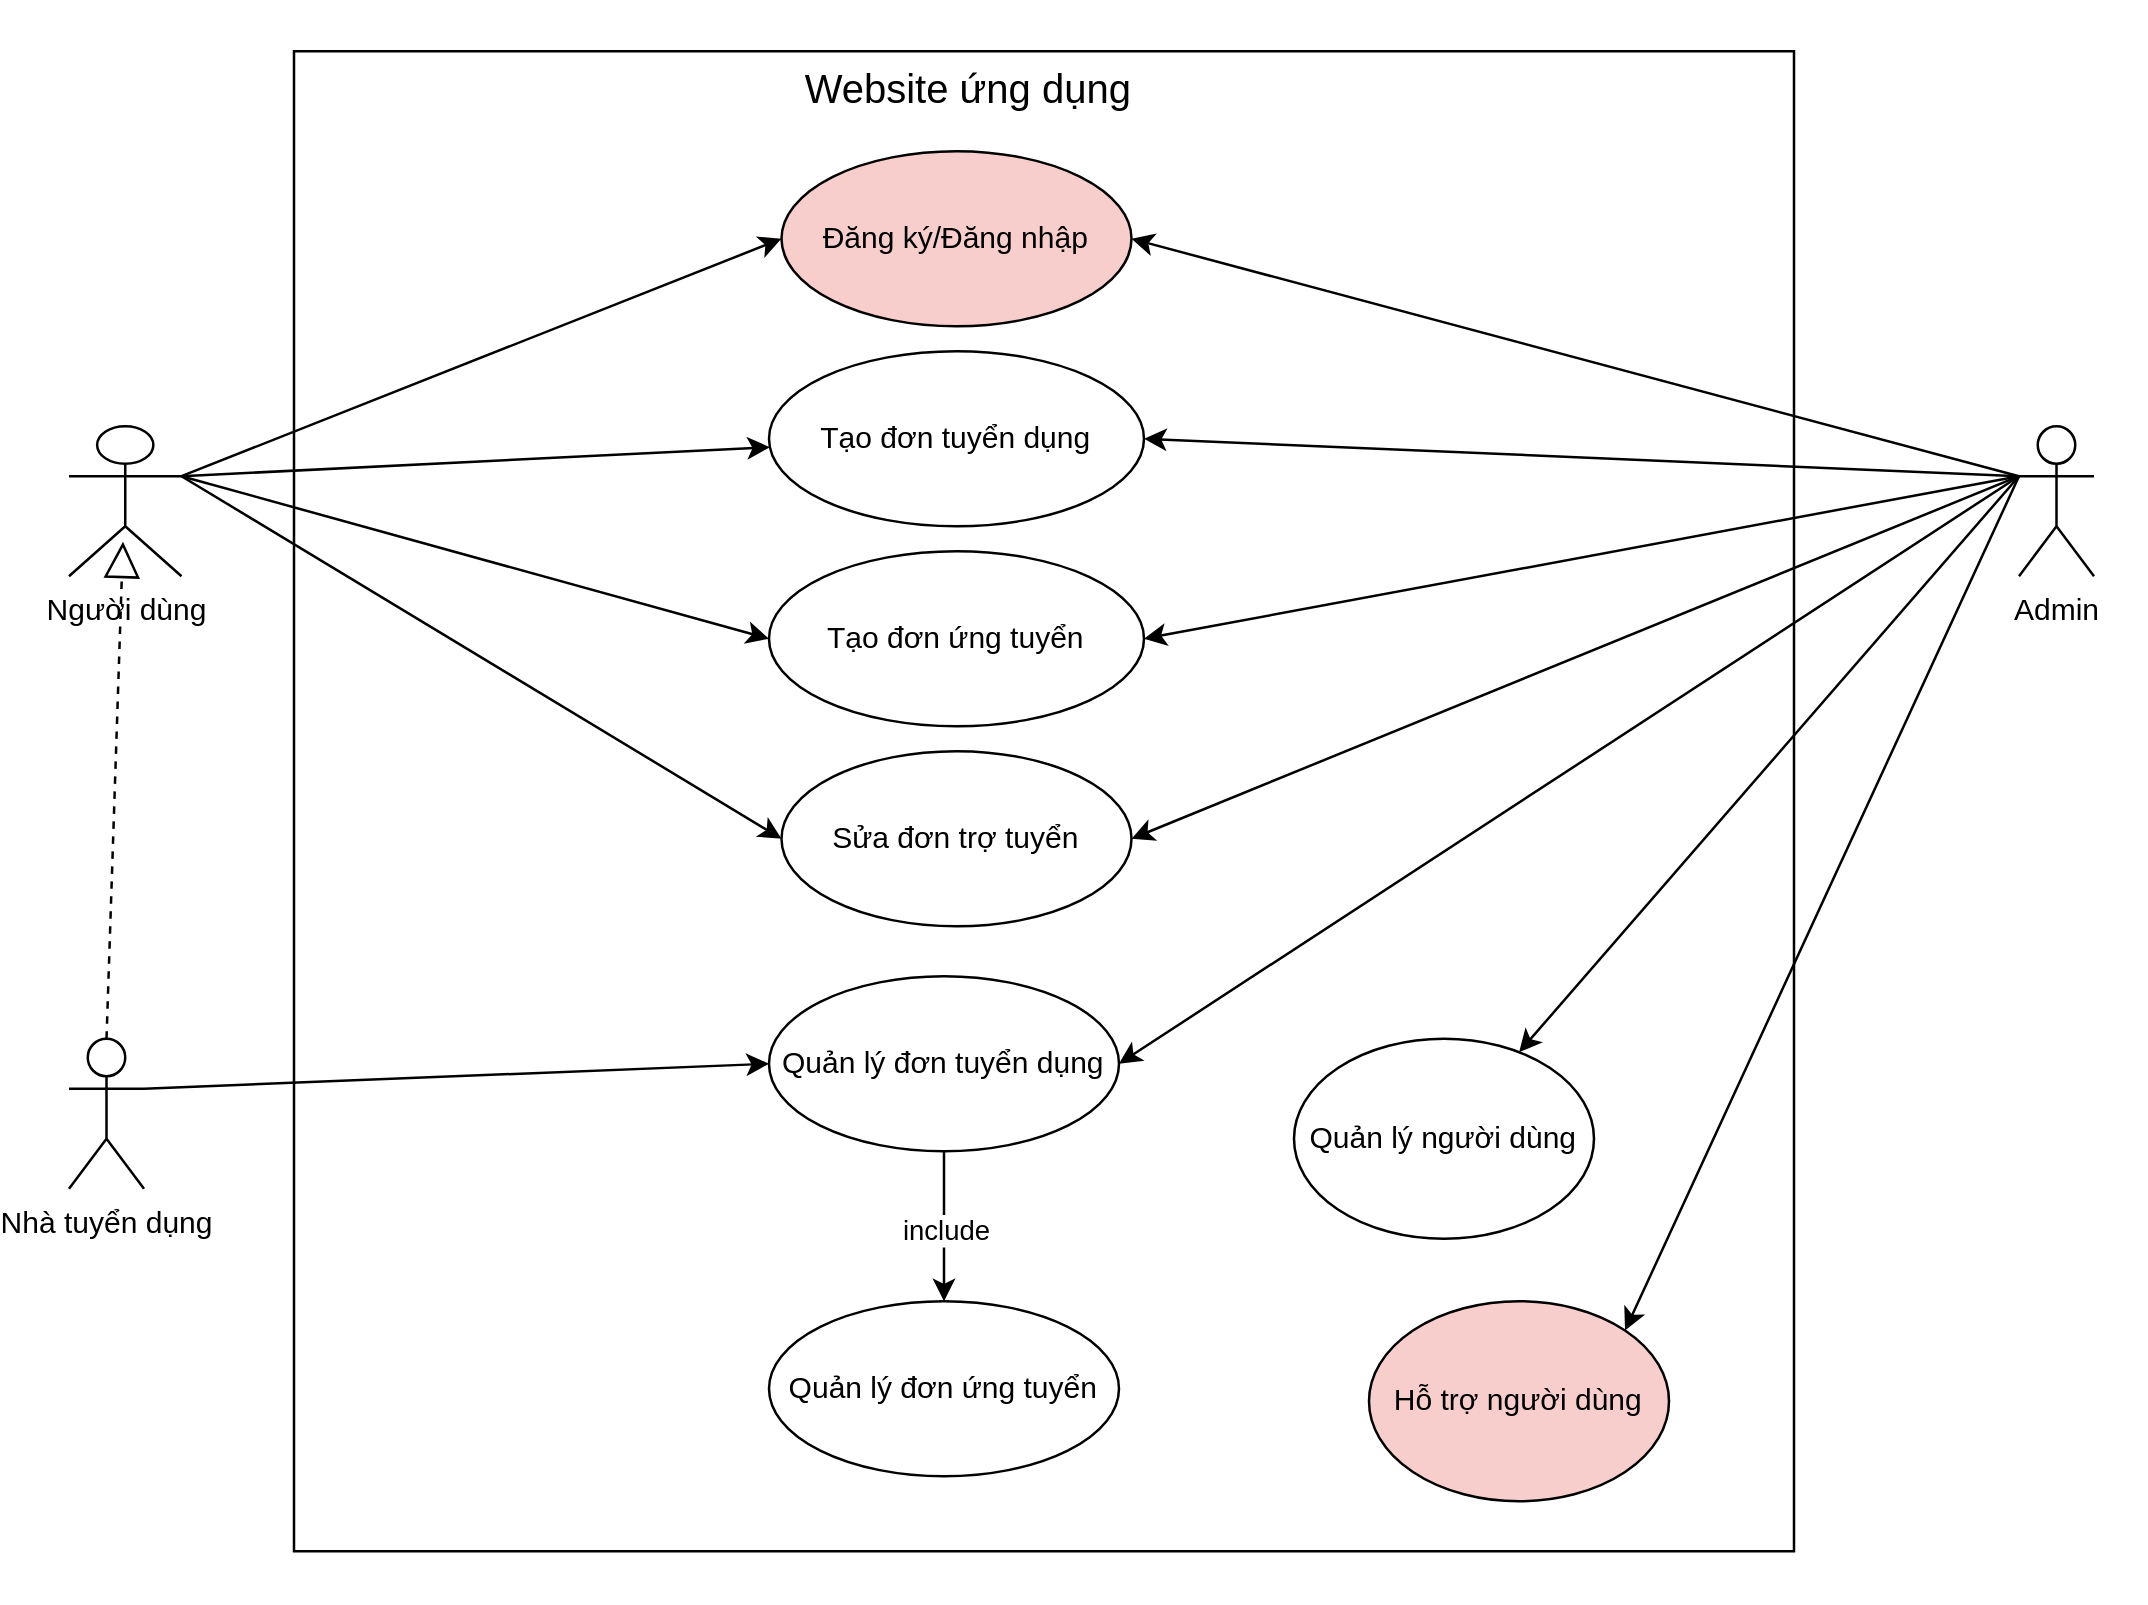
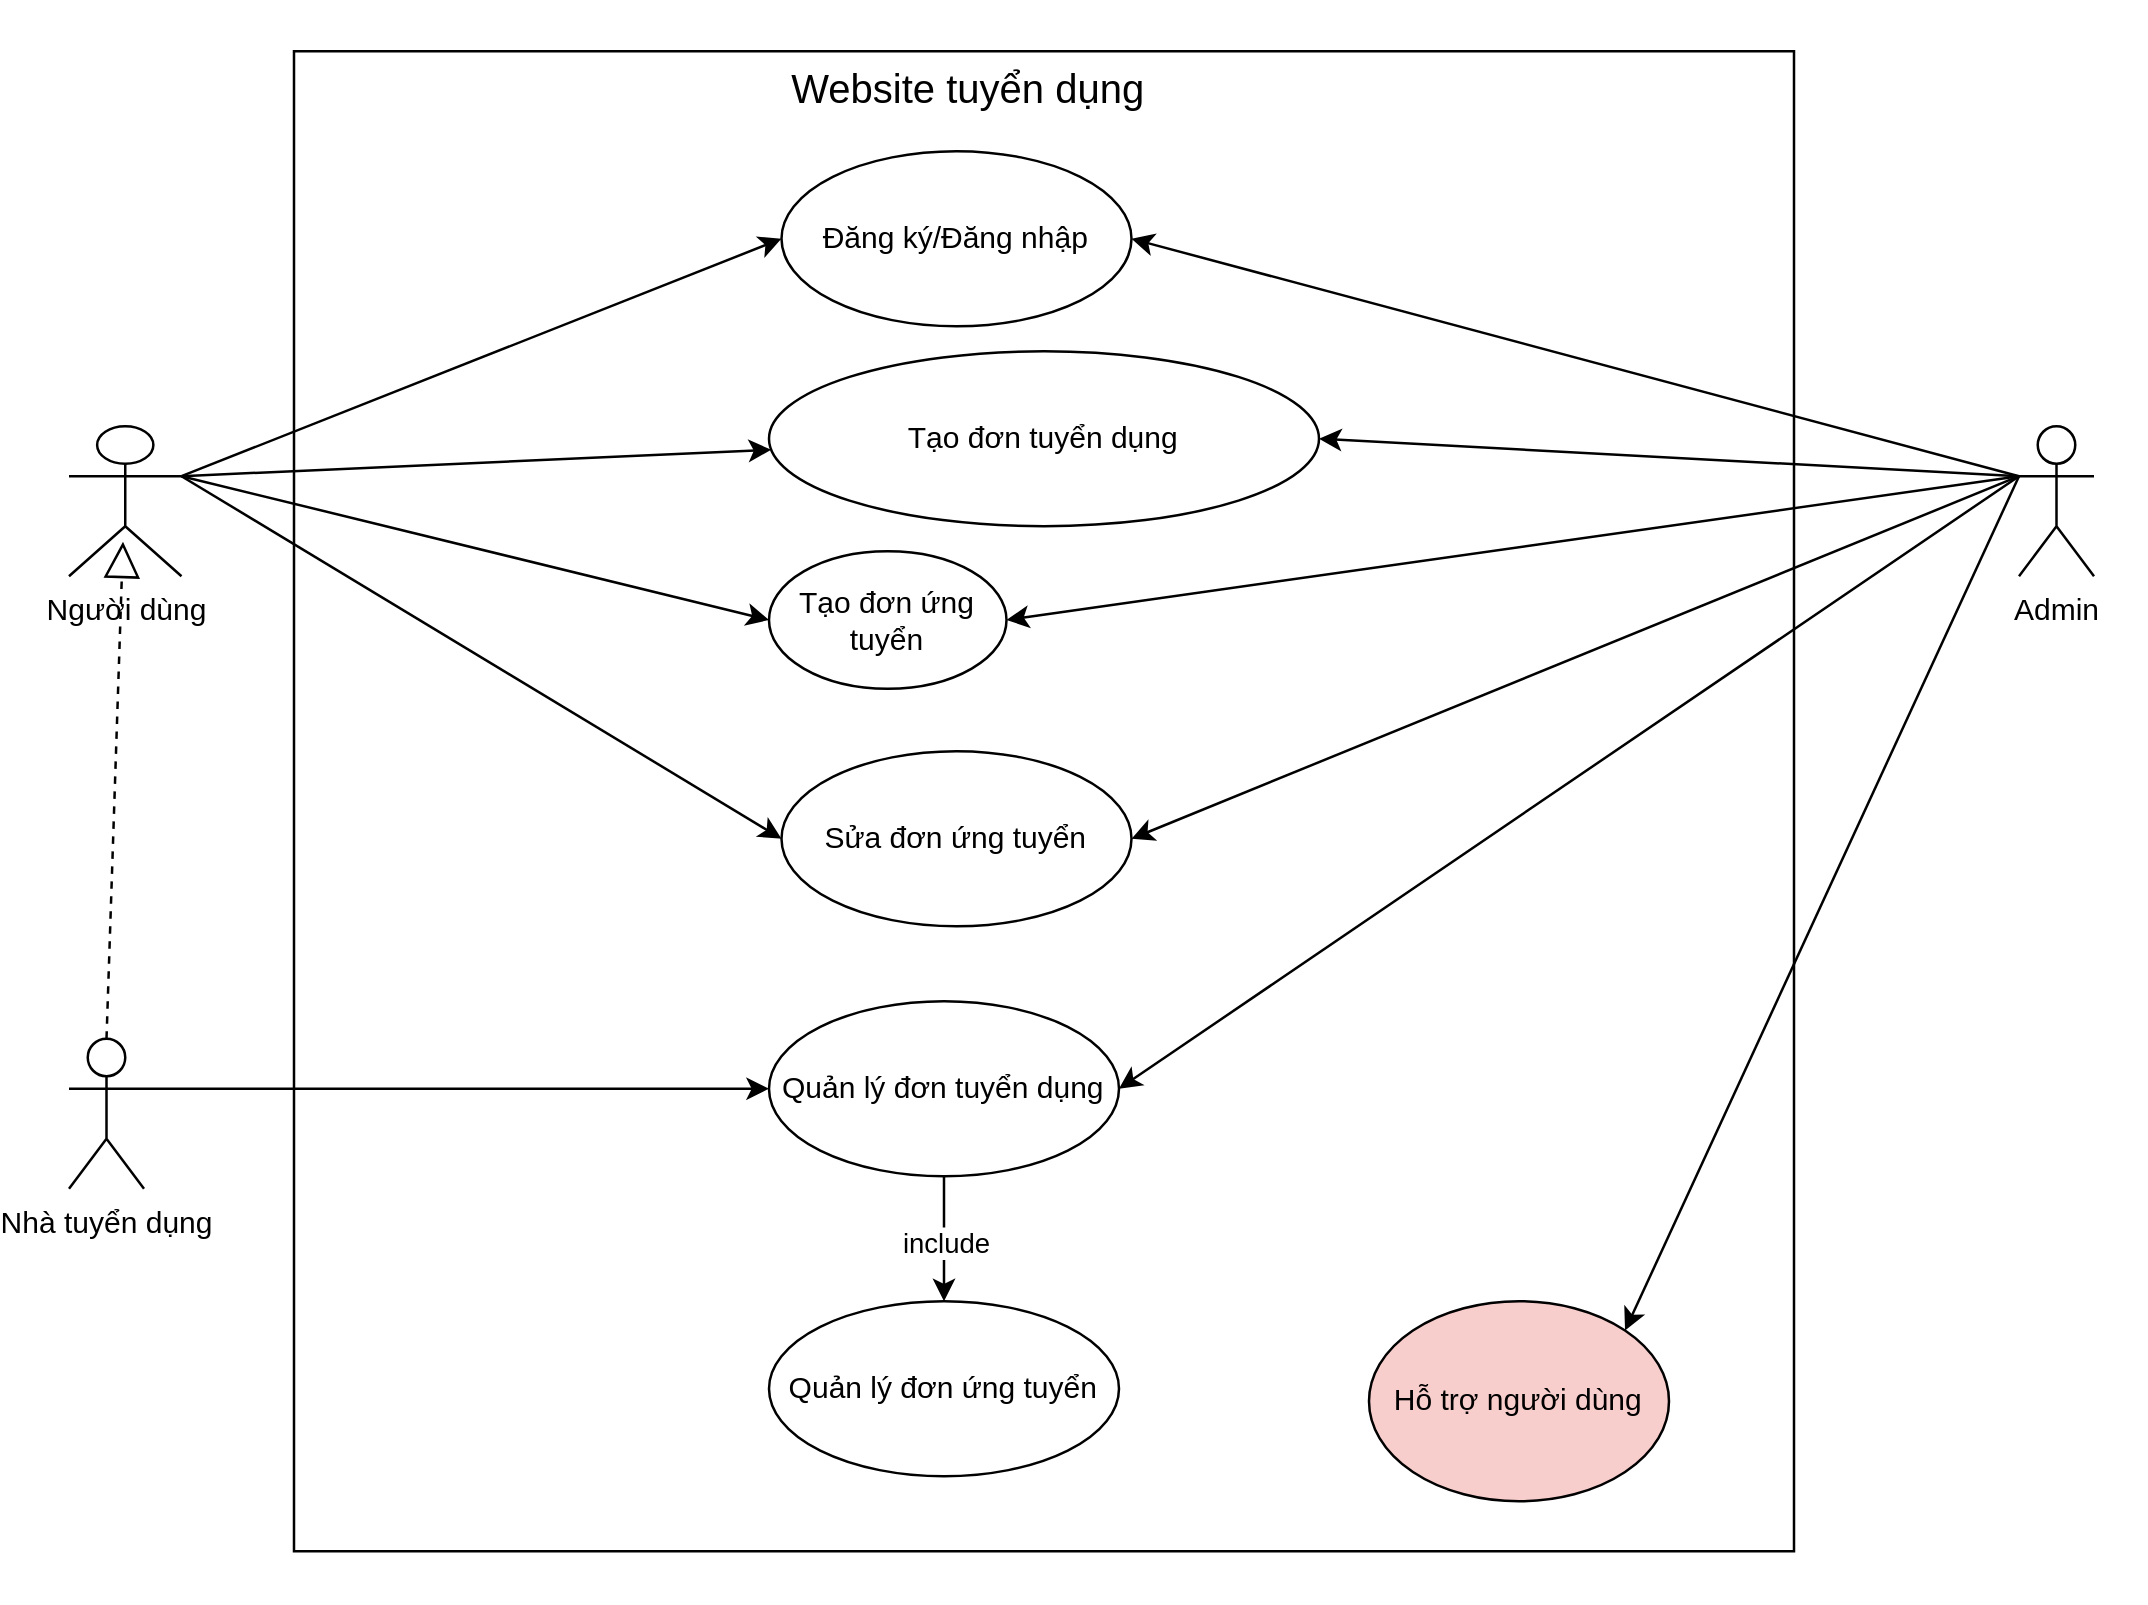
- <mxCell id="17" value="Website ứng dụng" style="text;html=1;align=center;verticalAlign=middle;whiteSpace=wrap;rounded=0;fontSize=16;" parent="1" vertex="1"><mxGeometry x="250" y="20" width="260" height="30" as="geometry" /></mxCell>
+ <mxCell id="17" value="Website tuyển dụng" style="text;html=1;align=center;verticalAlign=middle;whiteSpace=wrap;rounded=0;fontSize=16;" parent="1" vertex="1"><mxGeometry x="250" y="20" width="260" height="30" as="geometry" /></mxCell>
- <mxCell id="6" value="Đăng ký/Đăng nhập" style="ellipse;whiteSpace=wrap;html=1;fillColor=#f8cecc;" parent="1" vertex="1"><mxGeometry x="305" y="60" width="140" height="70" as="geometry" /></mxCell>
+ <mxCell id="6" value="Đăng ký/Đăng nhập" style="ellipse;whiteSpace=wrap;html=1;" parent="1" vertex="1"><mxGeometry x="305" y="60" width="140" height="70" as="geometry" /></mxCell>
- <mxCell id="7" value="Tạo đơn tuyển dụng" style="ellipse;whiteSpace=wrap;html=1;" parent="1" vertex="1"><mxGeometry x="300" y="140" width="150" height="70" as="geometry" /></mxCell>
+ <mxCell id="7" value="Tạo đơn tuyển dụng" style="ellipse;whiteSpace=wrap;html=1;" parent="1" vertex="1"><mxGeometry x="300" y="140" width="220" height="70" as="geometry" /></mxCell>
- <mxCell id="8" value="Tạo đơn ứng tuyển" style="ellipse;whiteSpace=wrap;html=1;" parent="1" vertex="1"><mxGeometry x="300" y="220" width="150" height="70" as="geometry" /></mxCell>
+ <mxCell id="8" value="Tạo đơn ứng tuyển" style="ellipse;whiteSpace=wrap;html=1;" parent="1" vertex="1"><mxGeometry x="300" y="220" width="95" height="55" as="geometry" /></mxCell>
- <mxCell id="25" style="rounded=0;orthogonalLoop=1;jettySize=auto;html=1;exitX=0;exitY=0.333;exitDx=0;exitDy=0;exitPerimeter=0;" parent="1" source="23" target="24" edge="1"><mxGeometry relative="1" as="geometry" /></mxCell>
- <mxCell id="29" value="Sửa đơn trợ tuyển" style="ellipse;whiteSpace=wrap;html=1;" parent="1" vertex="1"><mxGeometry x="305" y="300" width="140" height="70" as="geometry" /></mxCell>
+ <mxCell id="29" value="Sửa đơn ứng tuyển" style="ellipse;whiteSpace=wrap;html=1;" parent="1" vertex="1"><mxGeometry x="305" y="300" width="140" height="70" as="geometry" /></mxCell>
- <mxCell id="11" value="Quản lý đơn tuyển dụng" style="ellipse;whiteSpace=wrap;html=1;" parent="1" vertex="1"><mxGeometry x="300" y="390" width="140" height="70" as="geometry" /></mxCell>
+ <mxCell id="11" value="Quản lý đơn tuyển dụng" style="ellipse;whiteSpace=wrap;html=1;" parent="1" vertex="1"><mxGeometry x="300" y="400" width="140" height="70" as="geometry" /></mxCell>
- <mxCell id="24" value="Quản lý người dùng" style="ellipse;whiteSpace=wrap;html=1;" parent="1" vertex="1"><mxGeometry x="510" y="415" width="120" height="80" as="geometry" /></mxCell>
